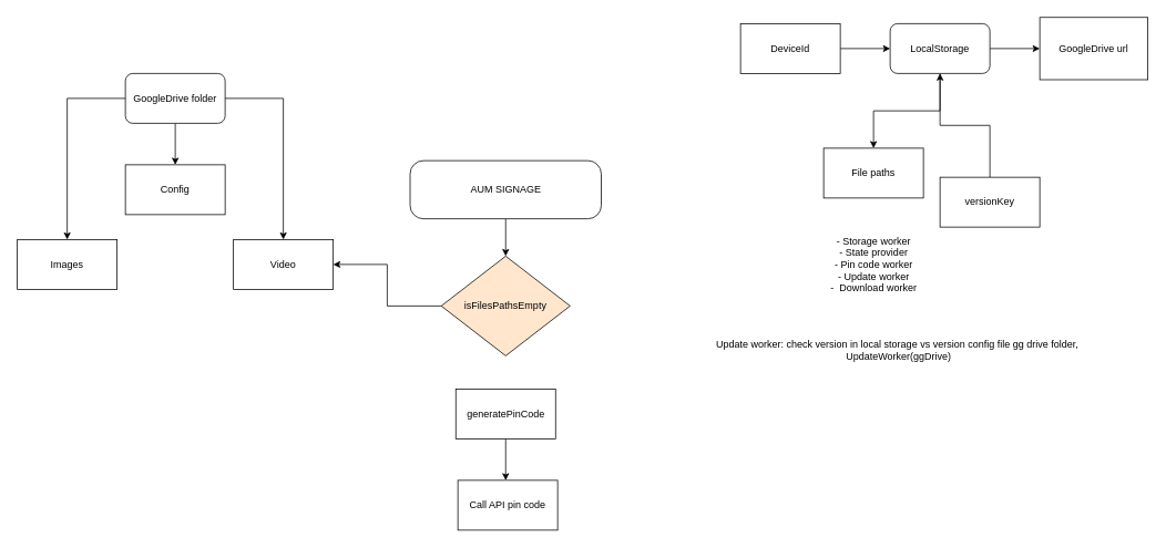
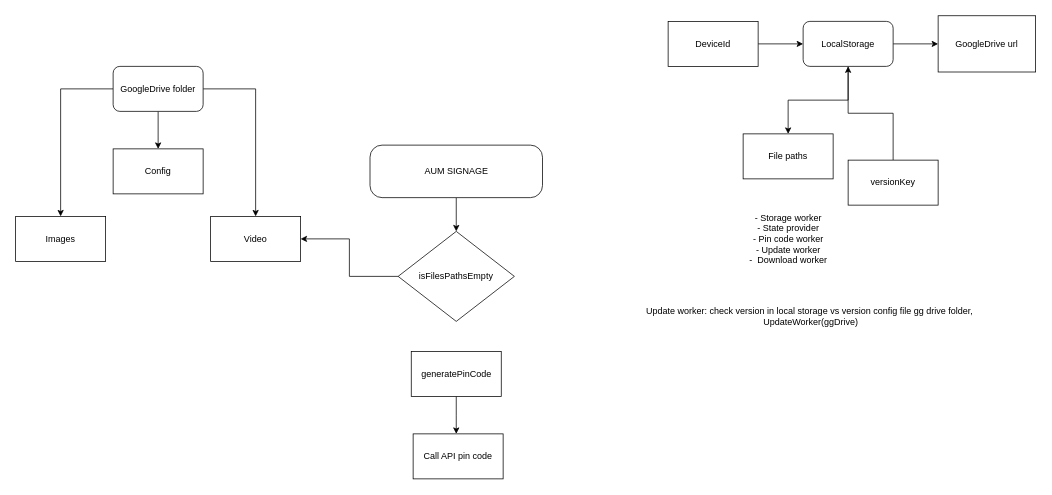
- <mxCell id="5" value="isFilesPathsEmpty" style="rhombus;whiteSpace=wrap;html=1;fillColor=#ffe6cc;" vertex="1" parent="1"><mxGeometry x="530" y="308" width="155" height="120" as="geometry" /></mxCell>
+ <mxCell id="5" value="isFilesPathsEmpty" style="rhombus;whiteSpace=wrap;html=1;" vertex="1" parent="1"><mxGeometry x="530" y="308" width="155" height="120" as="geometry" /></mxCell>
